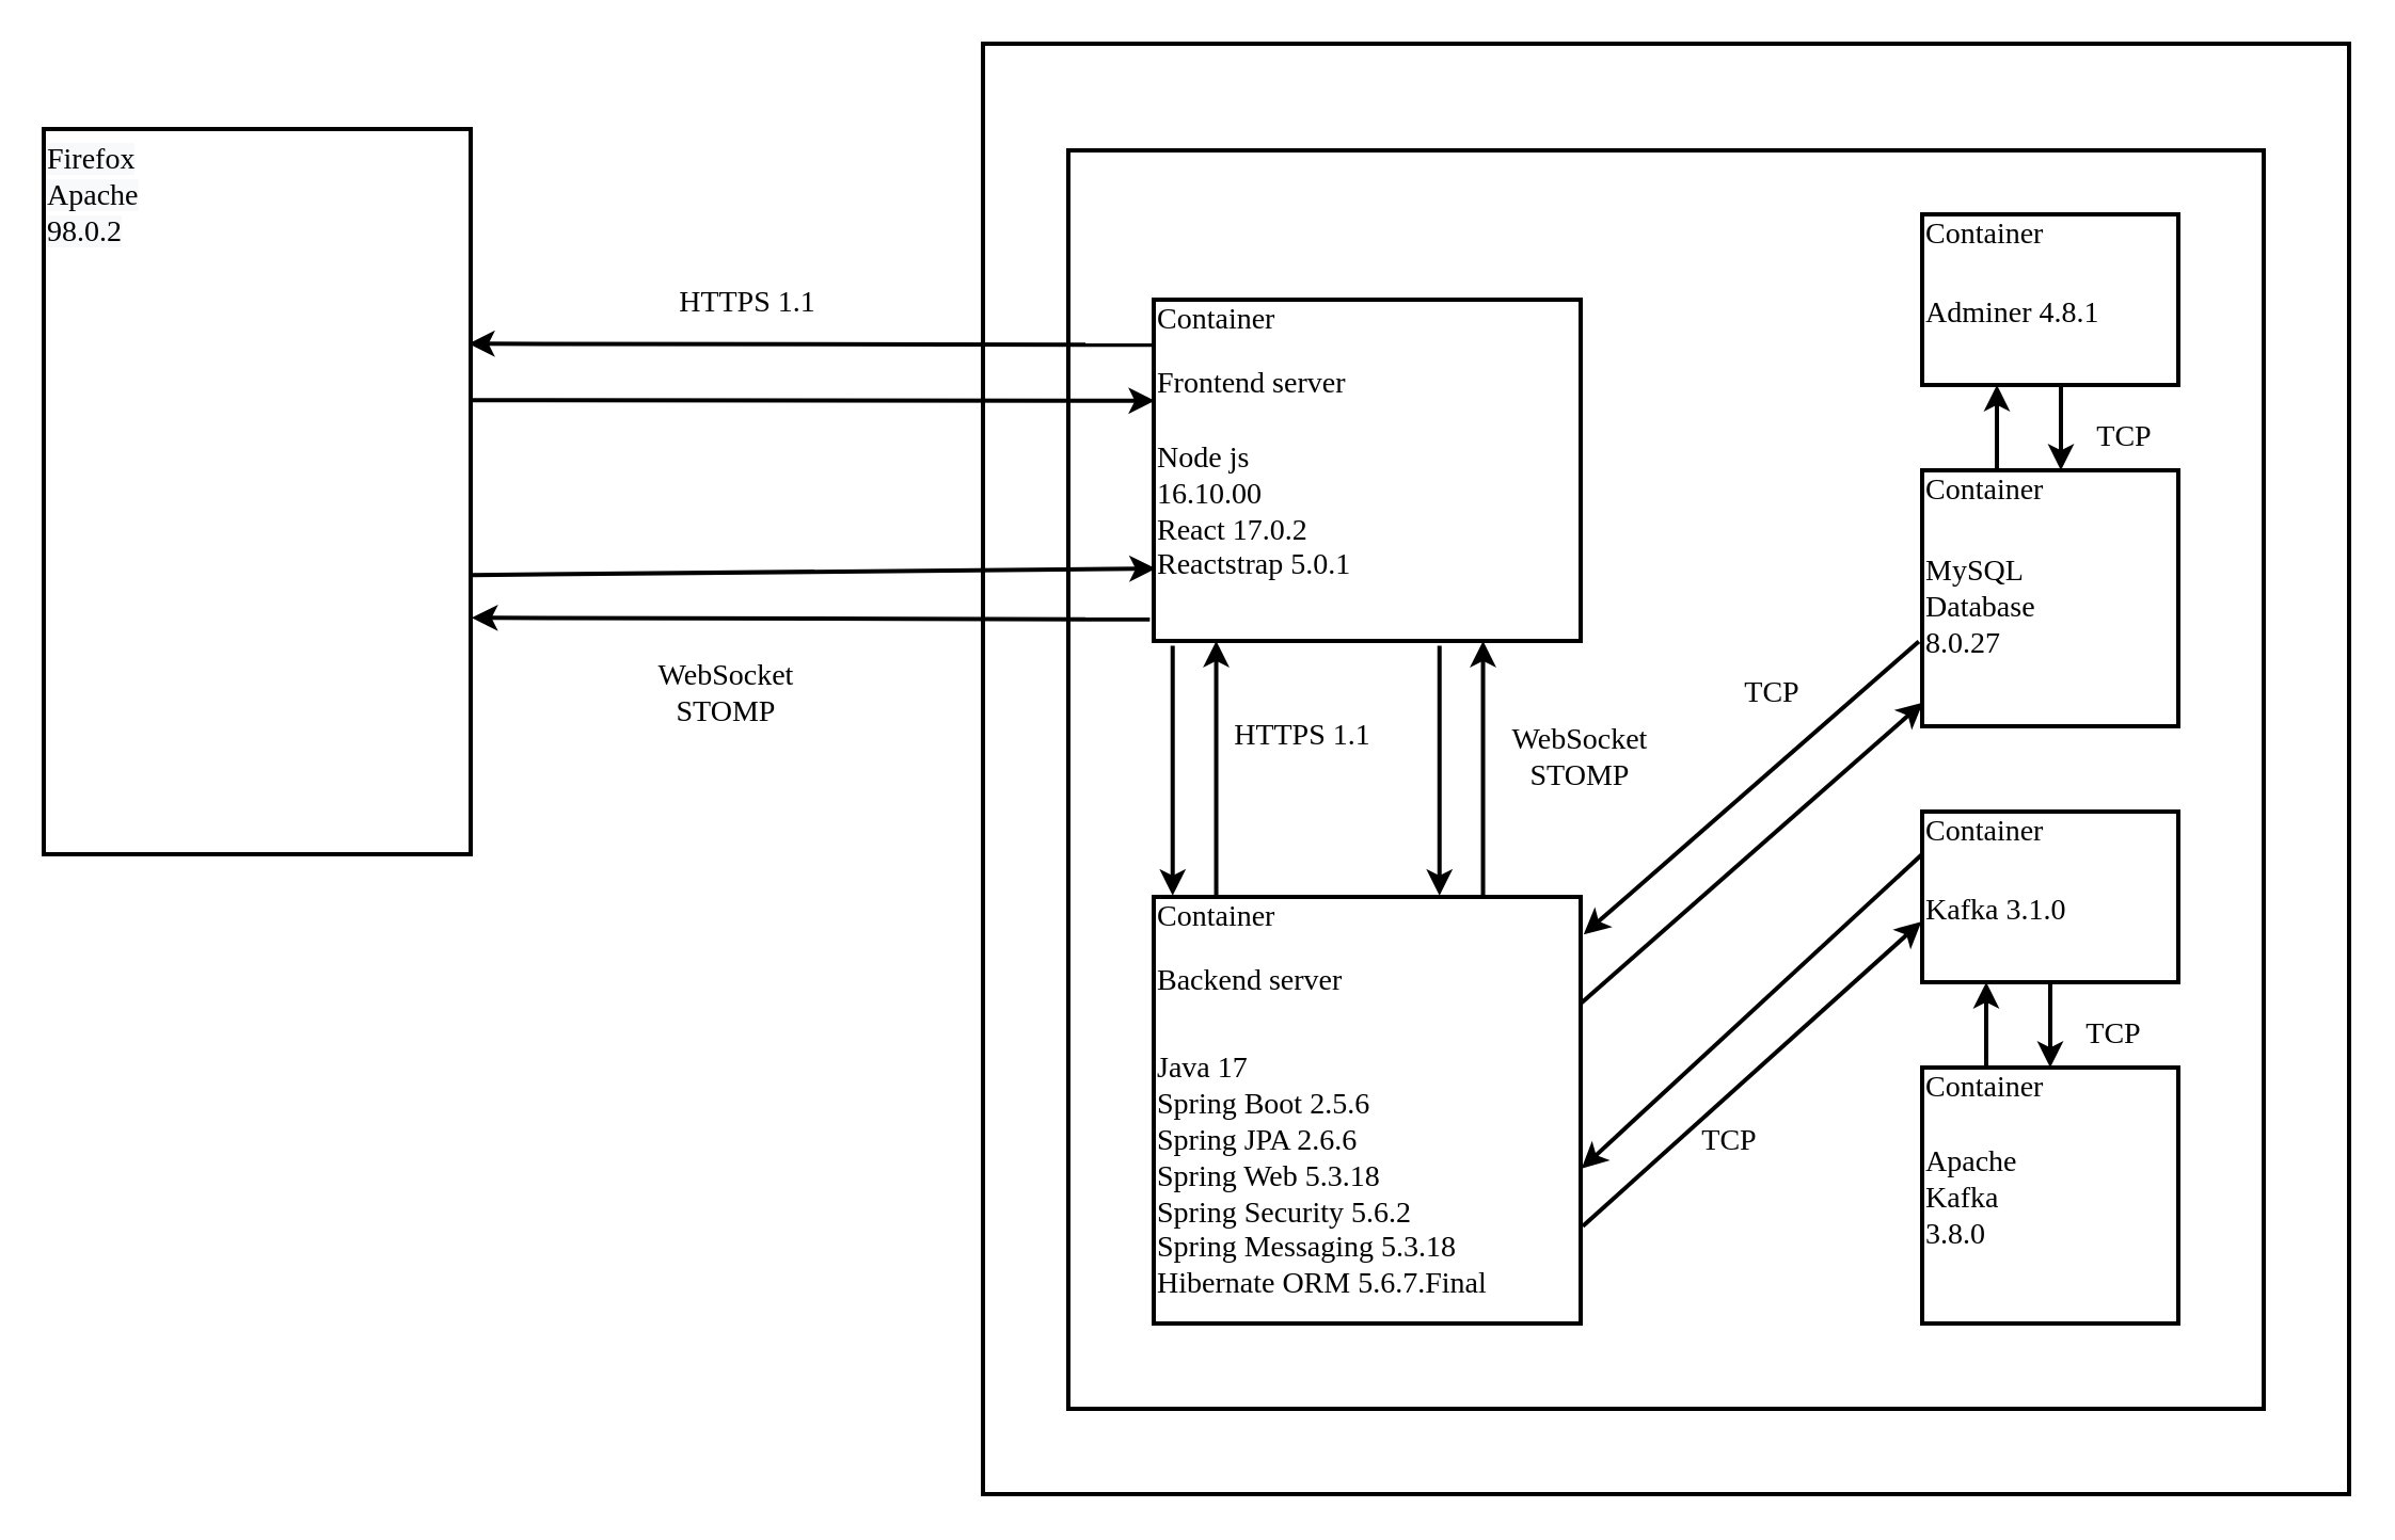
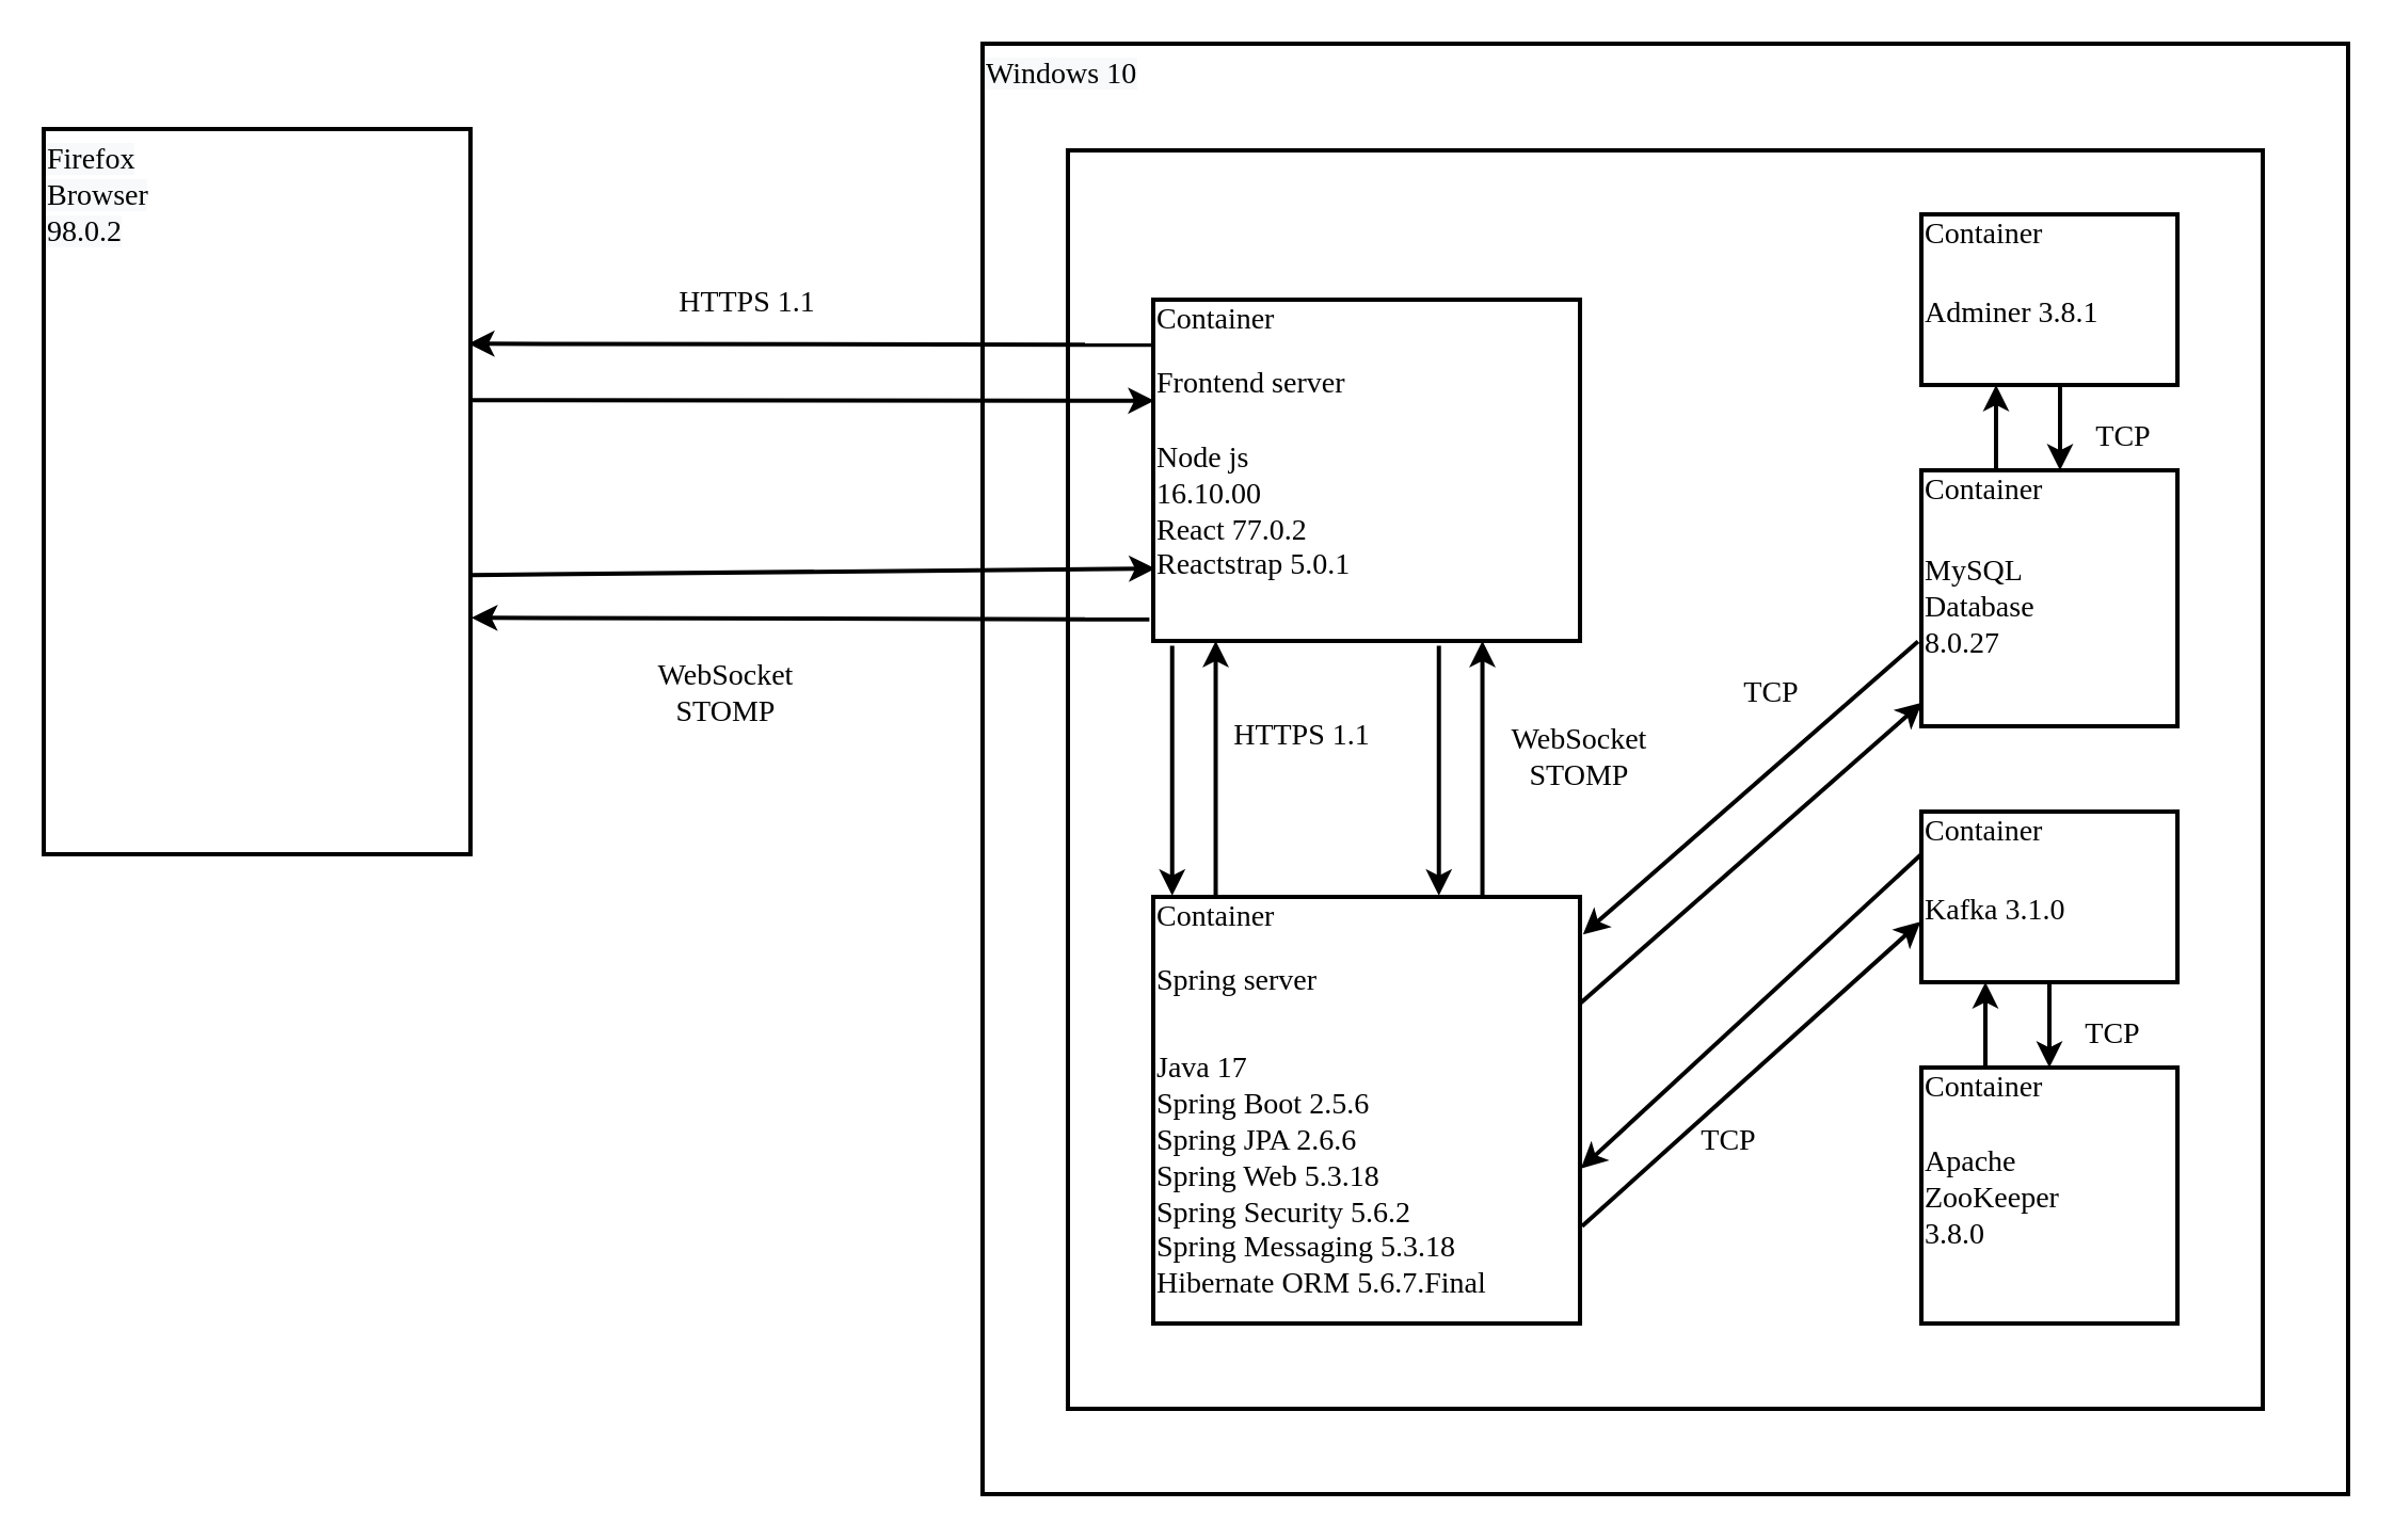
+ <mxCell id="3" value="&lt;span style=&quot;color: rgb(0, 0, 0); font-style: normal; font-weight: 400; letter-spacing: normal; text-align: center; text-indent: 0px; text-transform: none; word-spacing: 0px; background-color: rgb(248, 249, 250); display: inline; float: none; font-size: 14px;&quot;&gt;&lt;font style=&quot;font-size: 14px;&quot;&gt;Windows 10&lt;/font&gt;&lt;/span&gt;" style="text;whiteSpace=wrap;html=1;strokeWidth=2;fontFamily=Times New Roman;fontSize=14;" parent="1" vertex="1"><mxGeometry x="460" y="20" width="213.867" height="42.778" as="geometry" /></mxCell>
- <mxCell id="45" value="&lt;span style=&quot;color: rgb(0, 0, 0); font-style: normal; font-weight: 400; letter-spacing: normal; text-align: center; text-indent: 0px; text-transform: none; word-spacing: 0px; background-color: rgb(248, 249, 250); display: inline; float: none; font-size: 14px;&quot;&gt;&lt;font style=&quot;font-size: 14px;&quot;&gt;Firefox Apache 98.0.2&lt;/font&gt;&lt;/span&gt;" style="text;whiteSpace=wrap;html=1;strokeWidth=2;fontFamily=Times New Roman;fontSize=14;" parent="1" vertex="1"><mxGeometry y="60" width="75" height="40" as="geometry" x="20" /></mxCell>
+ <mxCell id="45" value="&lt;span style=&quot;color: rgb(0, 0, 0); font-style: normal; font-weight: 400; letter-spacing: normal; text-align: center; text-indent: 0px; text-transform: none; word-spacing: 0px; background-color: rgb(248, 249, 250); display: inline; float: none; font-size: 14px;&quot;&gt;&lt;font style=&quot;font-size: 14px;&quot;&gt;Firefox Browser 98.0.2&lt;/font&gt;&lt;/span&gt;" style="text;whiteSpace=wrap;html=1;strokeWidth=2;fontFamily=Times New Roman;fontSize=14;" parent="1" vertex="1"><mxGeometry y="60" width="75" height="40" as="geometry" x="20" /></mxCell>
- <mxCell id="24" value="&lt;font style=&quot;font-size: 14px;&quot;&gt;Adminer 4.8.1&lt;/font&gt;" style="text;html=1;align=left;verticalAlign=middle;resizable=0;points=[];autosize=1;strokeColor=none;fillColor=none;strokeWidth=2;fontFamily=Times New Roman;fontSize=14;" parent="1" vertex="1"><mxGeometry x="900" y="136.666" width="100" height="20" as="geometry" /></mxCell>
+ <mxCell id="24" value="&lt;font style=&quot;font-size: 14px;&quot;&gt;Adminer 3.8.1&lt;/font&gt;" style="text;html=1;align=left;verticalAlign=middle;resizable=0;points=[];autosize=1;strokeColor=none;fillColor=none;strokeWidth=2;fontFamily=Times New Roman;fontSize=14;" parent="1" vertex="1"><mxGeometry x="900" y="136.666" width="100" height="20" as="geometry" /></mxCell>
- <mxCell id="25" value="Node js&lt;br style=&quot;font-size: 14px;&quot;&gt;16.10.00&lt;br style=&quot;font-size: 14px;&quot;&gt;&lt;span style=&quot;font-size: 14px;&quot;&gt;React 17.0.2&lt;br style=&quot;font-size: 14px;&quot;&gt;&lt;div style=&quot;font-size: 14px;&quot;&gt;&lt;span style=&quot;font-size: 14px;&quot;&gt;Reactstrap 5.0.1&lt;/span&gt;&lt;/div&gt;&lt;/span&gt;" style="text;html=1;align=left;verticalAlign=middle;resizable=0;points=[];autosize=1;strokeColor=none;fillColor=none;fontSize=14;strokeWidth=2;fontFamily=Times New Roman;" parent="1" vertex="1"><mxGeometry x="540" y="205" width="110" height="70" as="geometry" /></mxCell>
+ <mxCell id="25" value="Node js&lt;br style=&quot;font-size: 14px;&quot;&gt;16.10.00&lt;br style=&quot;font-size: 14px;&quot;&gt;&lt;span style=&quot;font-size: 14px;&quot;&gt;React 77.0.2&lt;br style=&quot;font-size: 14px;&quot;&gt;&lt;div style=&quot;font-size: 14px;&quot;&gt;&lt;span style=&quot;font-size: 14px;&quot;&gt;Reactstrap 5.0.1&lt;/span&gt;&lt;/div&gt;&lt;/span&gt;" style="text;html=1;align=left;verticalAlign=middle;resizable=0;points=[];autosize=1;strokeColor=none;fillColor=none;fontSize=14;strokeWidth=2;fontFamily=Times New Roman;" parent="1" vertex="1"><mxGeometry x="540" y="205" width="110" height="70" as="geometry" /></mxCell>
- <mxCell id="12" value="&lt;font style=&quot;font-size: 14px;&quot;&gt;Backend server&lt;/font&gt;" style="text;html=1;align=left;verticalAlign=middle;resizable=0;points=[];autosize=1;strokeColor=none;fillColor=none;strokeWidth=2;fontFamily=Times New Roman;fontSize=14;" parent="1" vertex="1"><mxGeometry x="540" y="450" width="100" height="20" as="geometry" /></mxCell>
+ <mxCell id="12" value="&lt;font style=&quot;font-size: 14px;&quot;&gt;Spring server&lt;/font&gt;" style="text;html=1;align=left;verticalAlign=middle;resizable=0;points=[];autosize=1;strokeColor=none;fillColor=none;strokeWidth=2;fontFamily=Times New Roman;fontSize=14;" parent="1" vertex="1"><mxGeometry x="540" y="450" width="100" height="20" as="geometry" /></mxCell>
- <mxCell id="18" value="&lt;font style=&quot;font-size: 14px;&quot;&gt;Apache &lt;br style=&quot;font-size: 14px;&quot;&gt;Kafka&lt;br style=&quot;font-size: 14px;&quot;&gt;3.8.0&lt;/font&gt;" style="text;html=1;align=left;verticalAlign=middle;resizable=0;points=[];autosize=1;strokeColor=none;fillColor=none;strokeWidth=2;fontFamily=Times New Roman;fontSize=14;" parent="1" vertex="1"><mxGeometry x="900" y="531.67" width="80" height="60" as="geometry" /></mxCell>
+ <mxCell id="18" value="&lt;font style=&quot;font-size: 14px;&quot;&gt;Apache &lt;br style=&quot;font-size: 14px;&quot;&gt;ZooKeeper&lt;br style=&quot;font-size: 14px;&quot;&gt;3.8.0&lt;/font&gt;" style="text;html=1;align=left;verticalAlign=middle;resizable=0;points=[];autosize=1;strokeColor=none;fillColor=none;strokeWidth=2;fontFamily=Times New Roman;fontSize=14;" parent="1" vertex="1"><mxGeometry x="900" y="531.67" width="80" height="60" as="geometry" /></mxCell>
